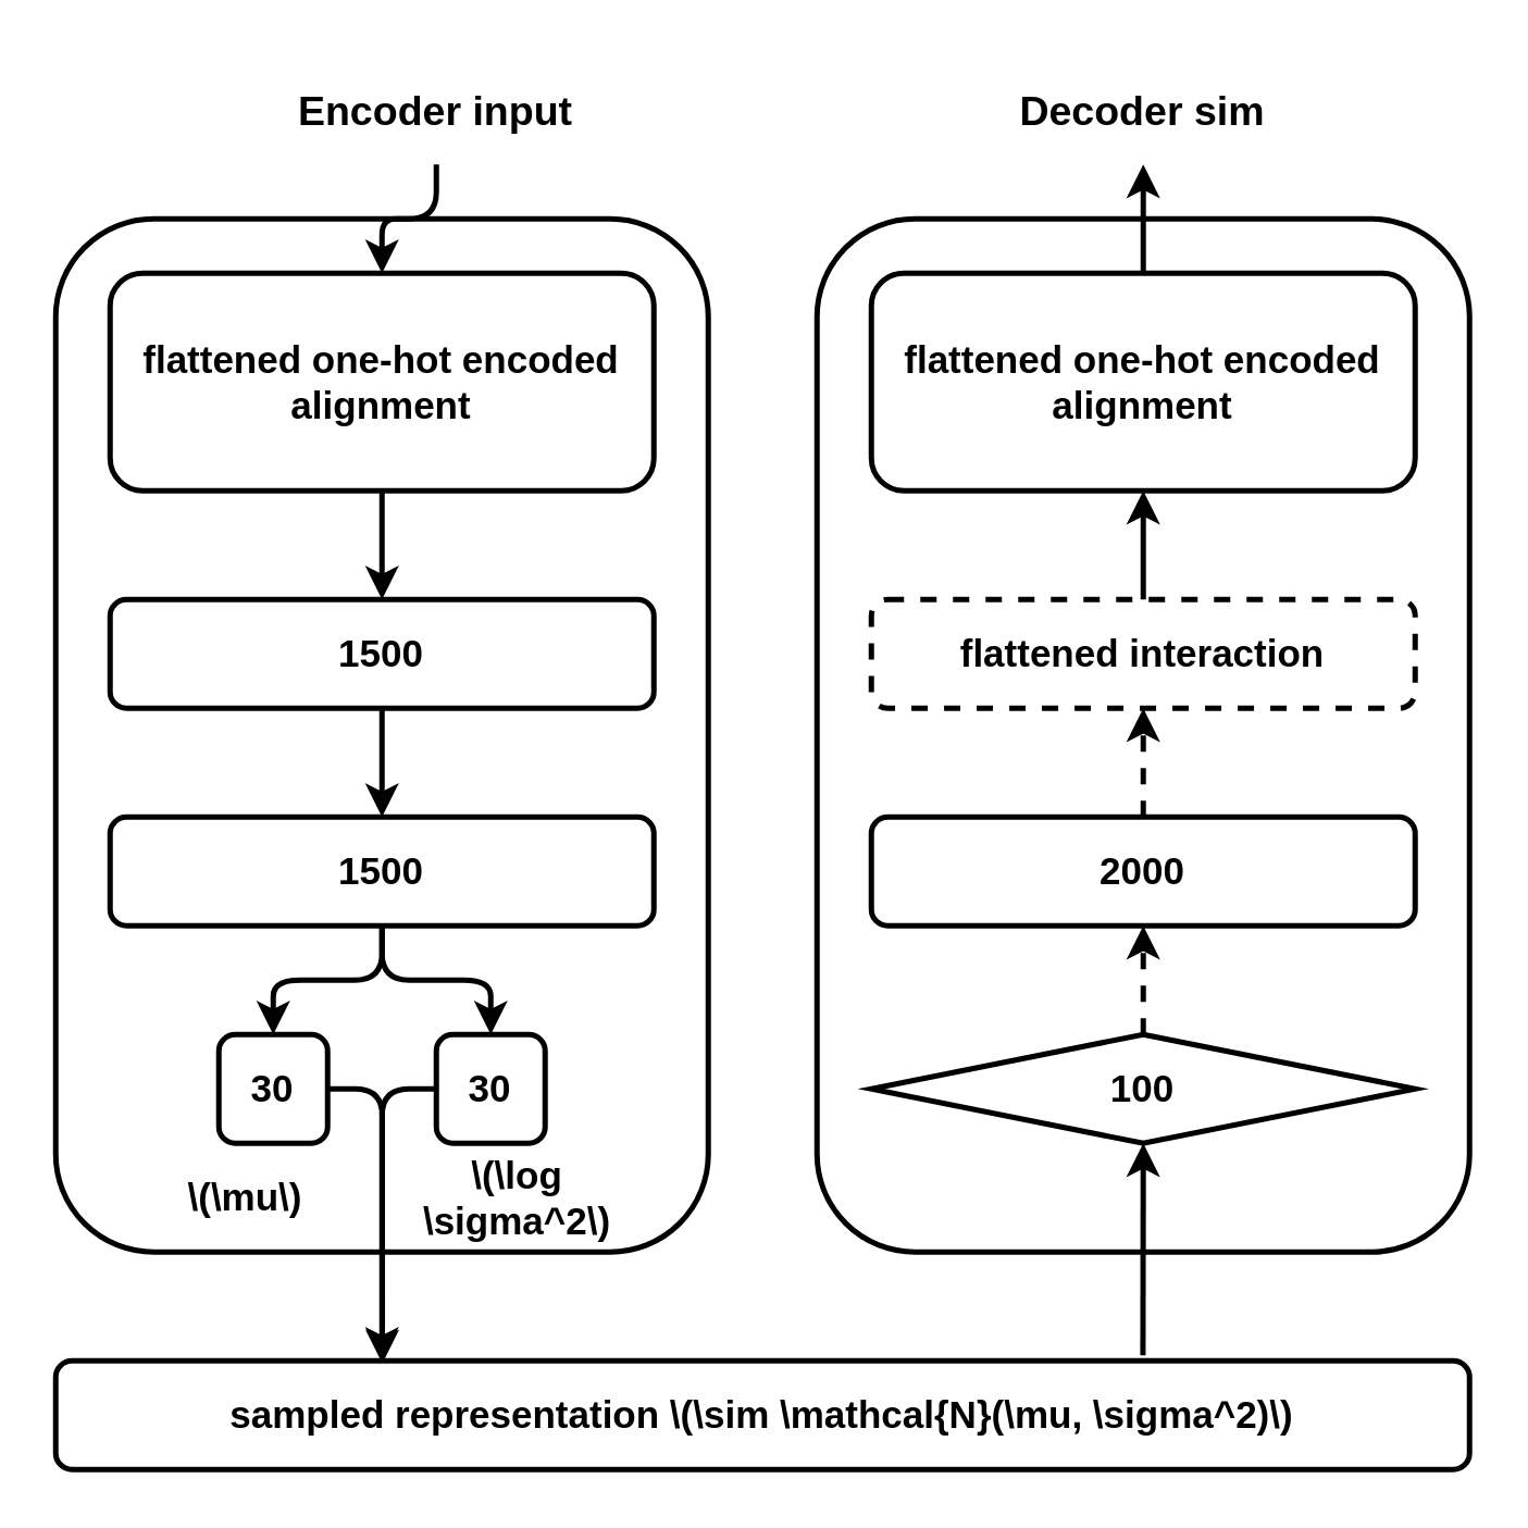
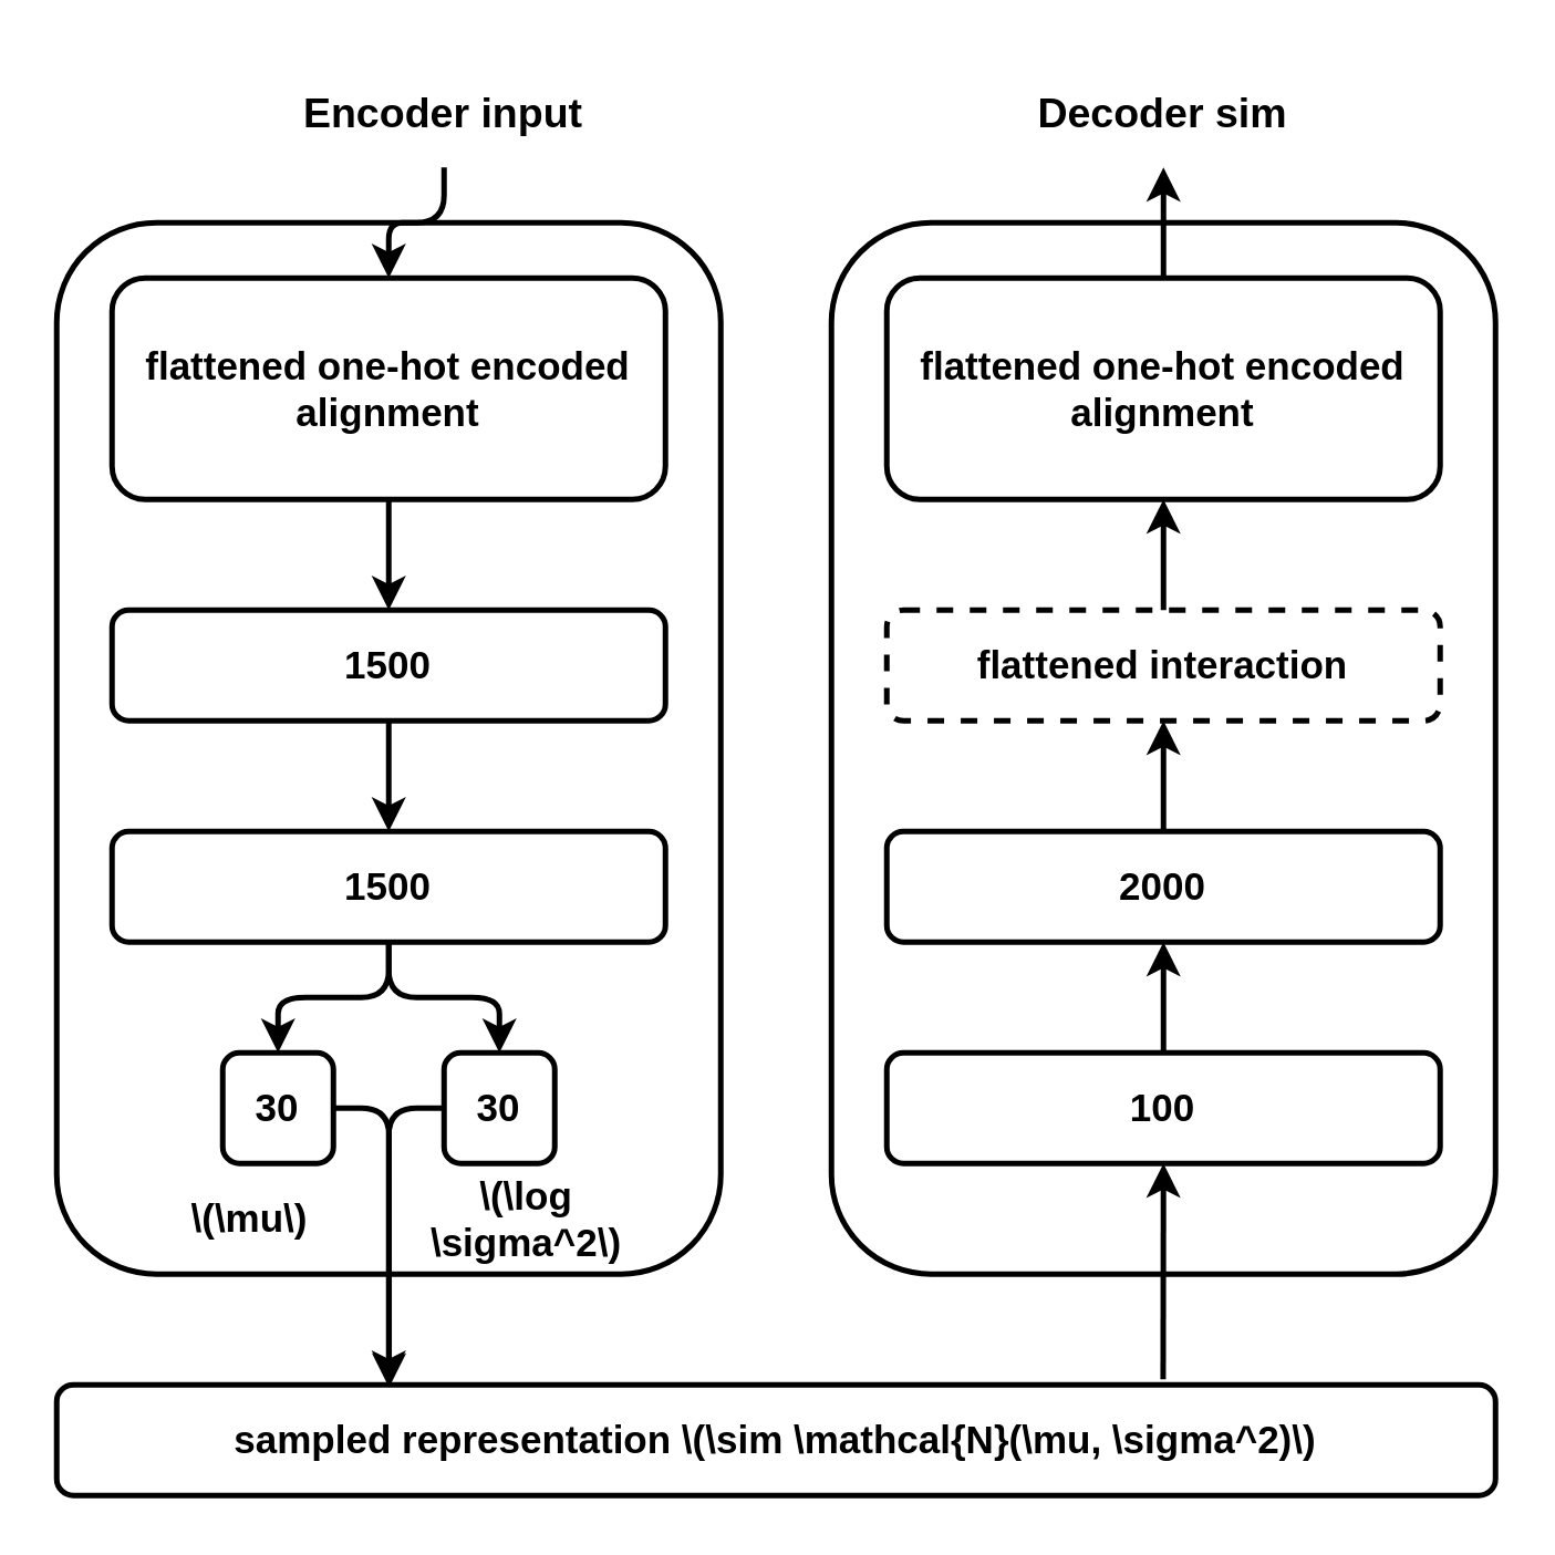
- <mxCell id="23" style="edgeStyle=orthogonalEdgeStyle;rounded=1;orthogonalLoop=1;jettySize=auto;html=1;exitX=0.5;exitY=0;exitDx=0;exitDy=0;entryX=0.5;entryY=1;entryDx=0;entryDy=0;endArrow=classic;endFill=1;strokeWidth=2;fontSize=14;dashed=1;" parent="1" source="24" target="28" edge="1"><mxGeometry relative="1" as="geometry" /></mxCell>
+ <mxCell id="23" style="edgeStyle=orthogonalEdgeStyle;rounded=1;orthogonalLoop=1;jettySize=auto;html=1;exitX=0.5;exitY=0;exitDx=0;exitDy=0;entryX=0.5;entryY=1;entryDx=0;entryDy=0;endArrow=classic;endFill=1;strokeWidth=2;fontSize=14;" parent="1" source="24" target="28" edge="1"><mxGeometry relative="1" as="geometry" /></mxCell>
- <mxCell id="21" style="edgeStyle=orthogonalEdgeStyle;rounded=1;orthogonalLoop=1;jettySize=auto;html=1;exitX=0.5;exitY=0;exitDx=0;exitDy=0;entryX=0.5;entryY=1;entryDx=0;entryDy=0;endArrow=classic;endFill=1;strokeWidth=2;fontSize=14;dashed=1;" parent="1" source="22" target="24" edge="1"><mxGeometry relative="1" as="geometry" /></mxCell>
+ <mxCell id="21" style="edgeStyle=orthogonalEdgeStyle;rounded=1;orthogonalLoop=1;jettySize=auto;html=1;exitX=0.5;exitY=0;exitDx=0;exitDy=0;entryX=0.5;entryY=1;entryDx=0;entryDy=0;endArrow=classic;endFill=1;strokeWidth=2;fontSize=14;" parent="1" source="22" target="24" edge="1"><mxGeometry relative="1" as="geometry" /></mxCell>
- <mxCell id="22" value="&lt;b&gt;100&lt;/b&gt;" style="rhombus;whiteSpace=wrap;html=1;strokeWidth=2;fillColor=none;fontSize=14;" parent="1" vertex="1"><mxGeometry x="320" y="380" width="200" height="40" as="geometry" /></mxCell>
+ <mxCell id="22" value="&lt;b&gt;100&lt;/b&gt;" style="rounded=1;whiteSpace=wrap;html=1;strokeWidth=2;fillColor=none;fontSize=14;" parent="1" vertex="1"><mxGeometry x="320" y="380" width="200" height="40" as="geometry" /></mxCell>
